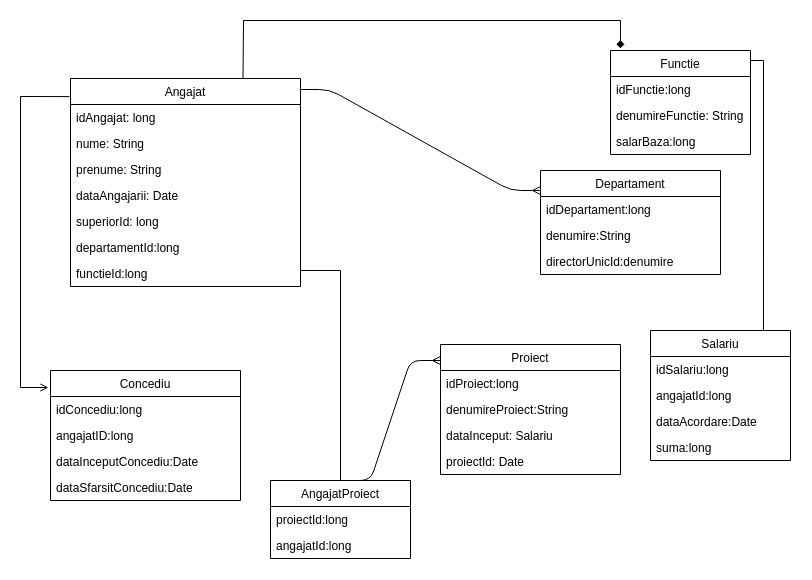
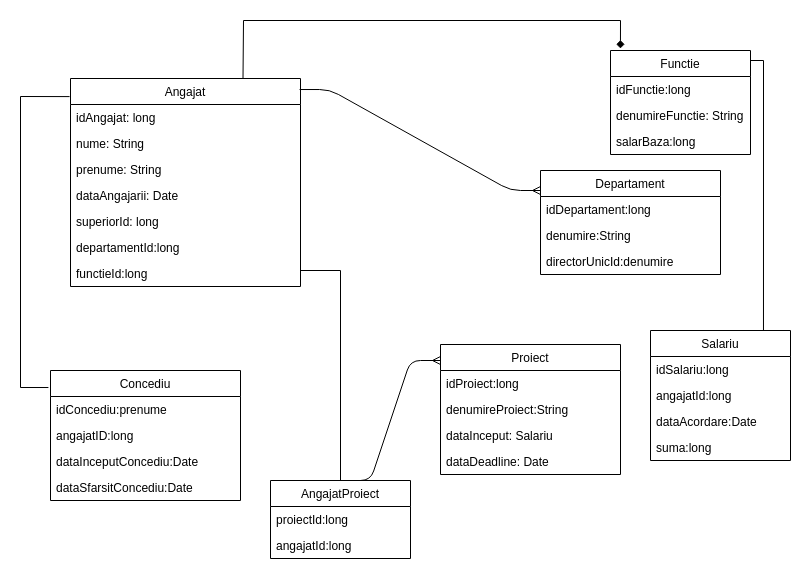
- <mxCell id="40" value="" style="endArrow=open;html=1;rounded=0;exitX=-0.004;exitY=0.087;exitDx=0;exitDy=0;exitPerimeter=0;entryX=-0.011;entryY=0.131;entryDx=0;entryDy=0;entryPerimeter=0;" edge="1" parent="1" source="2" target="19"><mxGeometry relative="1" as="geometry"><mxPoint x="360" y="240" as="sourcePoint" /><mxPoint x="520" y="240" as="targetPoint" /><Array as="points"><mxPoint x="20" y="96" /><mxPoint x="20" y="387" /></Array></mxGeometry></mxCell>
+ <mxCell id="40" value="" style="endArrow=none;html=1;rounded=0;exitX=-0.004;exitY=0.087;exitDx=0;exitDy=0;exitPerimeter=0;entryX=-0.011;entryY=0.131;entryDx=0;entryDy=0;entryPerimeter=0;" edge="1" parent="1" source="2" target="19"><mxGeometry relative="1" as="geometry"><mxPoint x="360" y="240" as="sourcePoint" /><mxPoint x="520" y="240" as="targetPoint" /><Array as="points"><mxPoint x="20" y="96" /><mxPoint x="20" y="387" /></Array></mxGeometry></mxCell>
- <mxCell id="20" value="idConcediu:long" style="text;strokeColor=none;fillColor=none;align=left;verticalAlign=top;spacingLeft=4;spacingRight=4;overflow=hidden;rotatable=0;points=[[0,0.5],[1,0.5]];portConstraint=eastwest;" parent="19" vertex="1"><mxGeometry y="26" width="190" height="26" as="geometry" /></mxCell>
+ <mxCell id="20" value="idConcediu:prenume" style="text;strokeColor=none;fillColor=none;align=left;verticalAlign=top;spacingLeft=4;spacingRight=4;overflow=hidden;rotatable=0;points=[[0,0.5],[1,0.5]];portConstraint=eastwest;" parent="19" vertex="1"><mxGeometry y="26" width="190" height="26" as="geometry" /></mxCell>
- <mxCell id="18" value="proiectId: Date" style="text;strokeColor=none;fillColor=none;align=left;verticalAlign=top;spacingLeft=4;spacingRight=4;overflow=hidden;rotatable=0;points=[[0,0.5],[1,0.5]];portConstraint=eastwest;" parent="14" vertex="1"><mxGeometry y="104" width="180" height="26" as="geometry" /></mxCell>
+ <mxCell id="18" value="dataDeadline: Date" style="text;strokeColor=none;fillColor=none;align=left;verticalAlign=top;spacingLeft=4;spacingRight=4;overflow=hidden;rotatable=0;points=[[0,0.5],[1,0.5]];portConstraint=eastwest;" parent="14" vertex="1"><mxGeometry y="104" width="180" height="26" as="geometry" /></mxCell>
